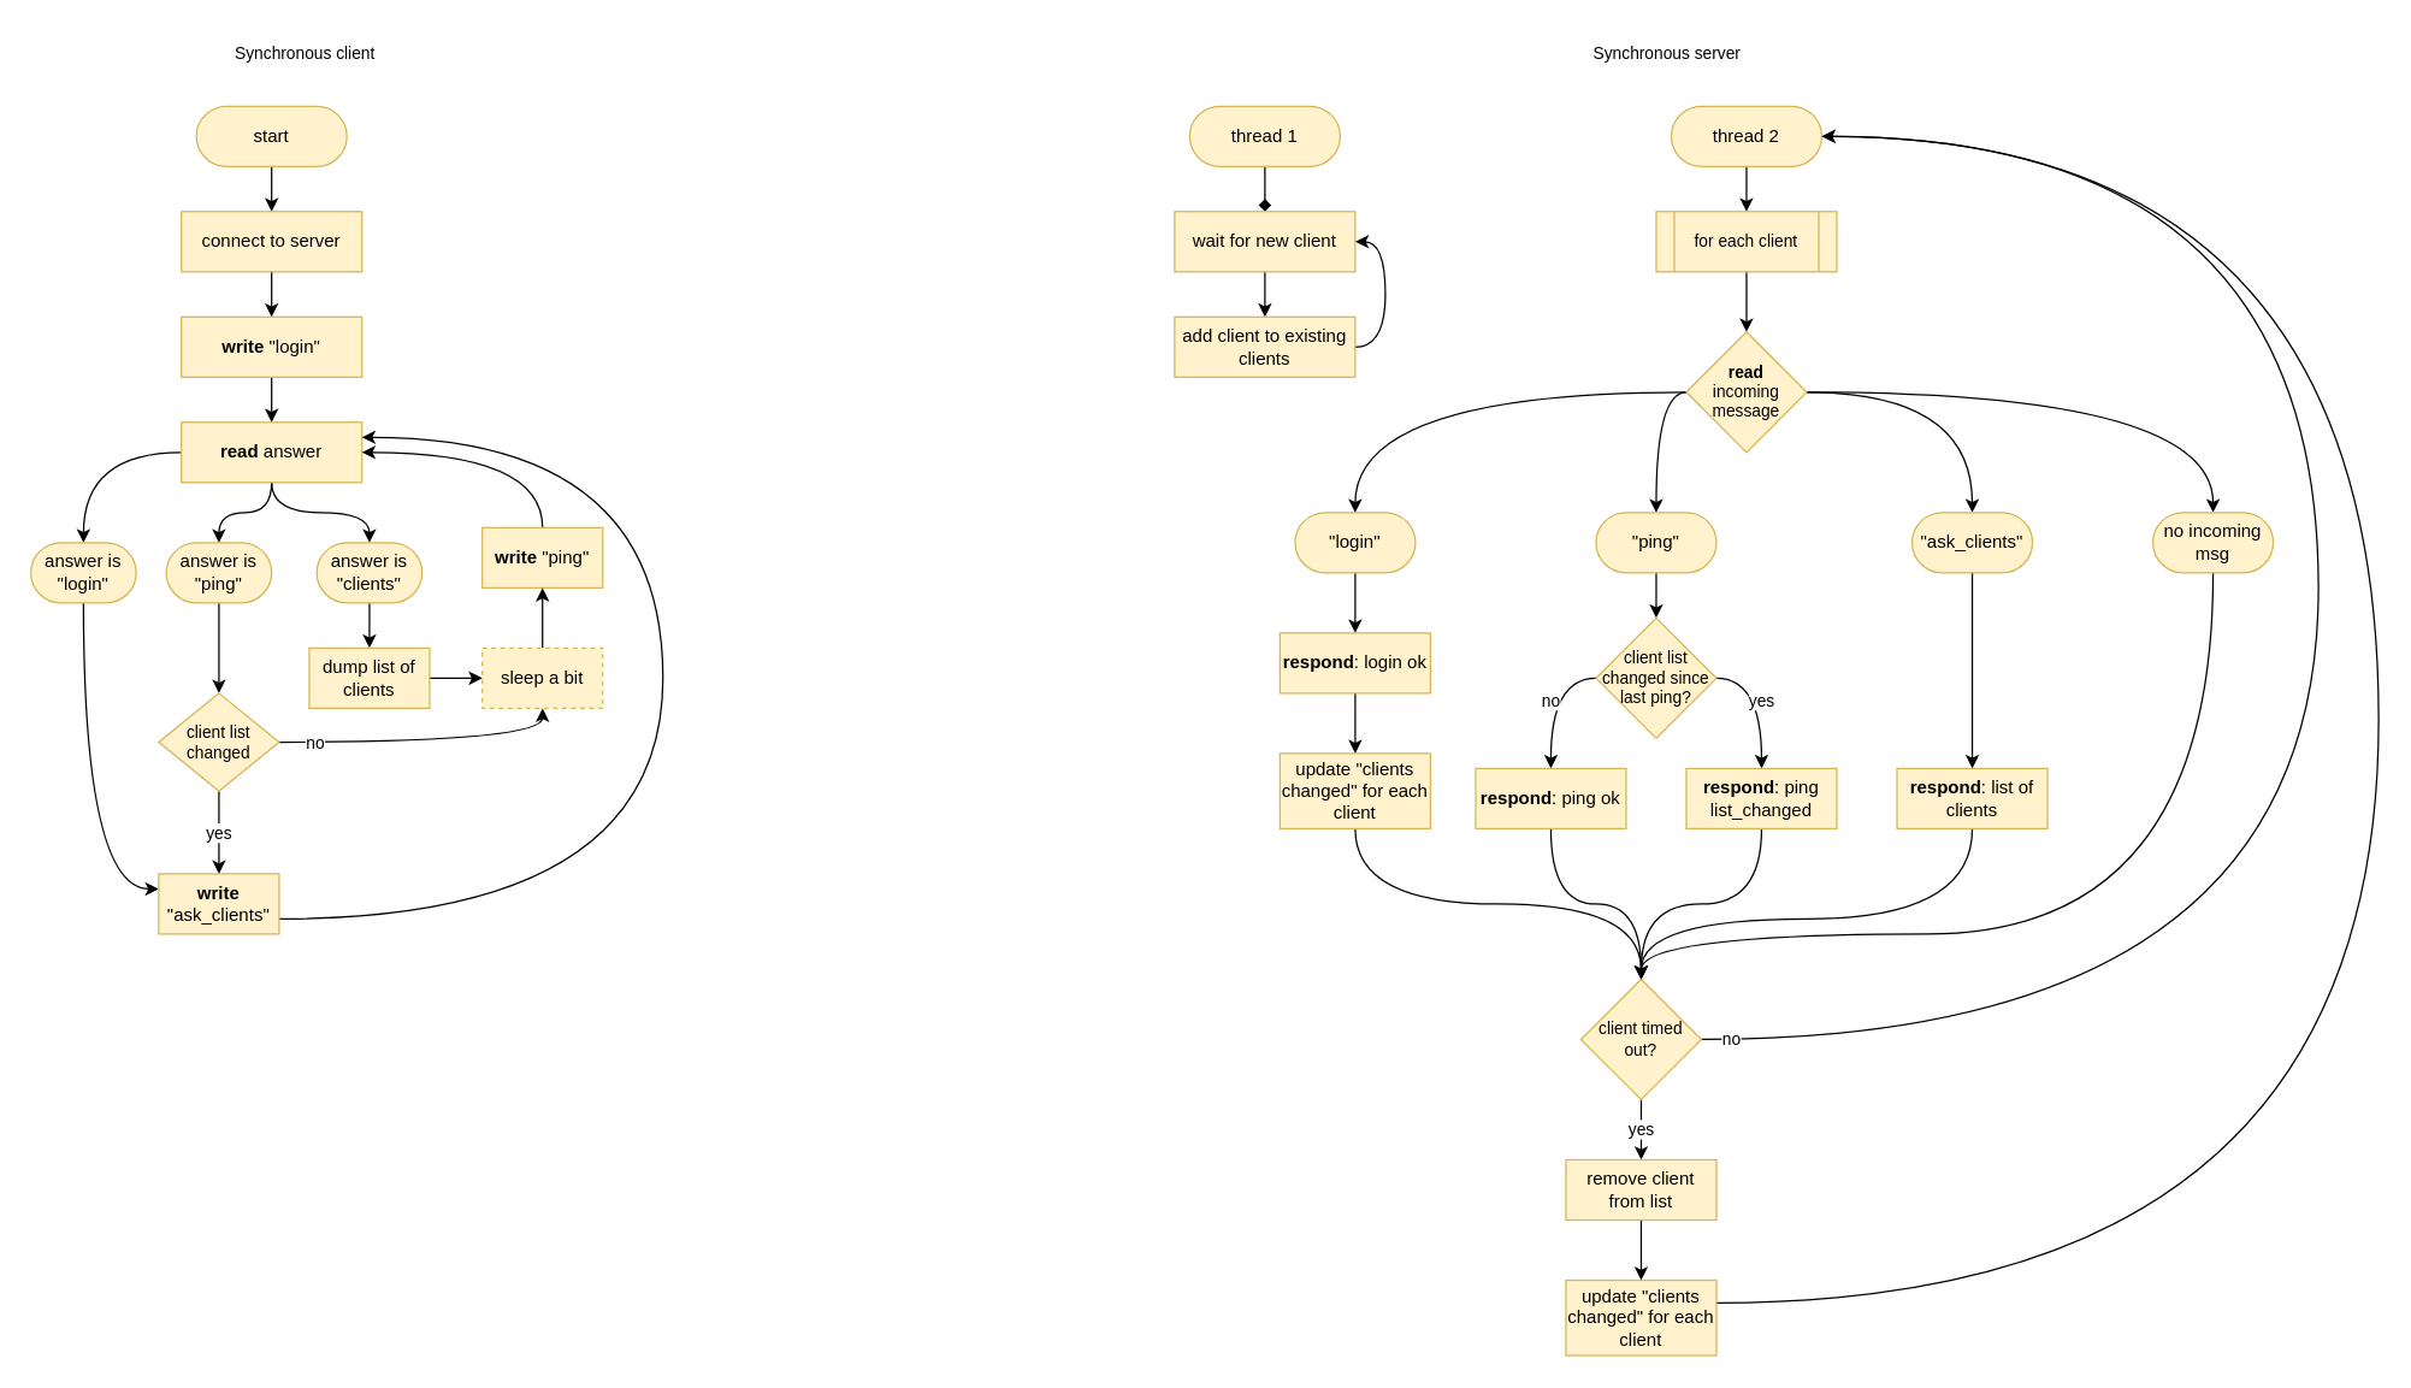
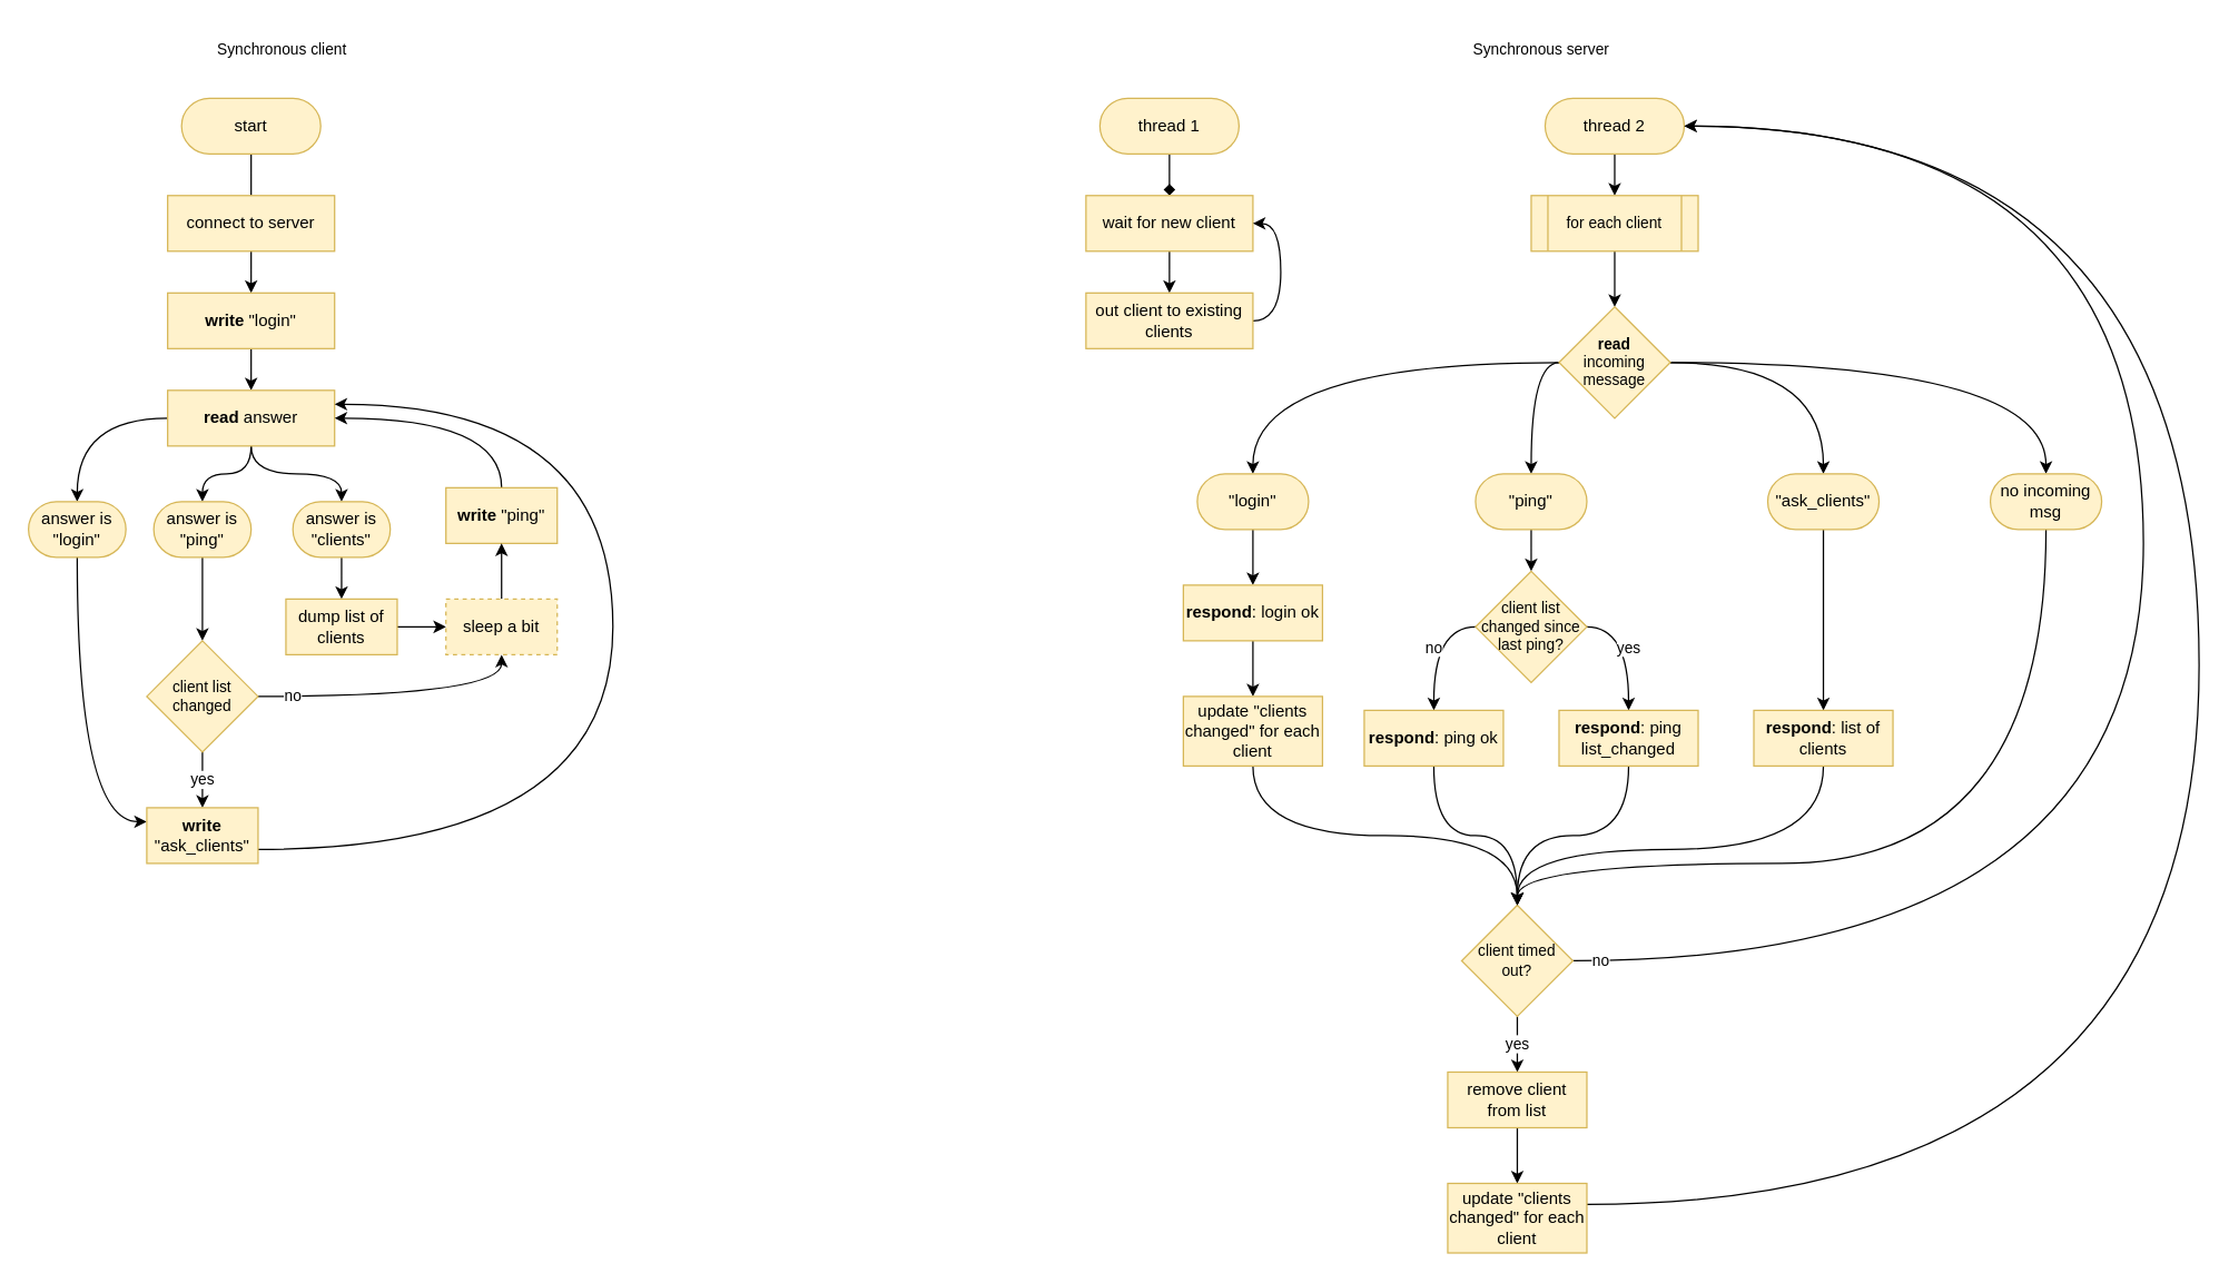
- <mxCell id="2" style="edgeStyle=orthogonalEdgeStyle;rounded=0;orthogonalLoop=1;jettySize=auto;html=1;curved=1;" edge="1" parent="1" source="11" target="4"><mxGeometry relative="1" as="geometry"><mxPoint x="180" y="110" as="sourcePoint" /></mxGeometry></mxCell>
+ <mxCell id="2" style="edgeStyle=orthogonalEdgeStyle;rounded=0;orthogonalLoop=1;jettySize=auto;html=1;curved=1;endArrow=none;" edge="1" parent="1" source="11" target="4"><mxGeometry relative="1" as="geometry"><mxPoint x="180" y="110" as="sourcePoint" /></mxGeometry></mxCell>
- <mxCell id="34" value="add client to existing clients" style="rounded=0;whiteSpace=wrap;html=1;fillColor=#fff2cc;strokeColor=#d6b656;" vertex="1" parent="1"><mxGeometry x="780" y="210" width="120" height="40" as="geometry" /></mxCell>
+ <mxCell id="34" value="out client to existing clients" style="rounded=0;whiteSpace=wrap;html=1;fillColor=#fff2cc;strokeColor=#d6b656;" vertex="1" parent="1"><mxGeometry x="780" y="210" width="120" height="40" as="geometry" /></mxCell>
- <mxCell id="26" value="client list changed" style="rhombus;whiteSpace=wrap;html=1;fontFamily=Helvetica;fontSize=11;fillColor=#fff2cc;strokeColor=#d6b656;" vertex="1" parent="1"><mxGeometry x="105" y="460" width="80" height="65" as="geometry" /></mxCell>
+ <mxCell id="26" value="client list changed" style="rhombus;whiteSpace=wrap;html=1;fontFamily=Helvetica;fontSize=11;fillColor=#fff2cc;strokeColor=#d6b656;" vertex="1" parent="1"><mxGeometry x="105" y="460" width="80" height="80" as="geometry" /></mxCell>
